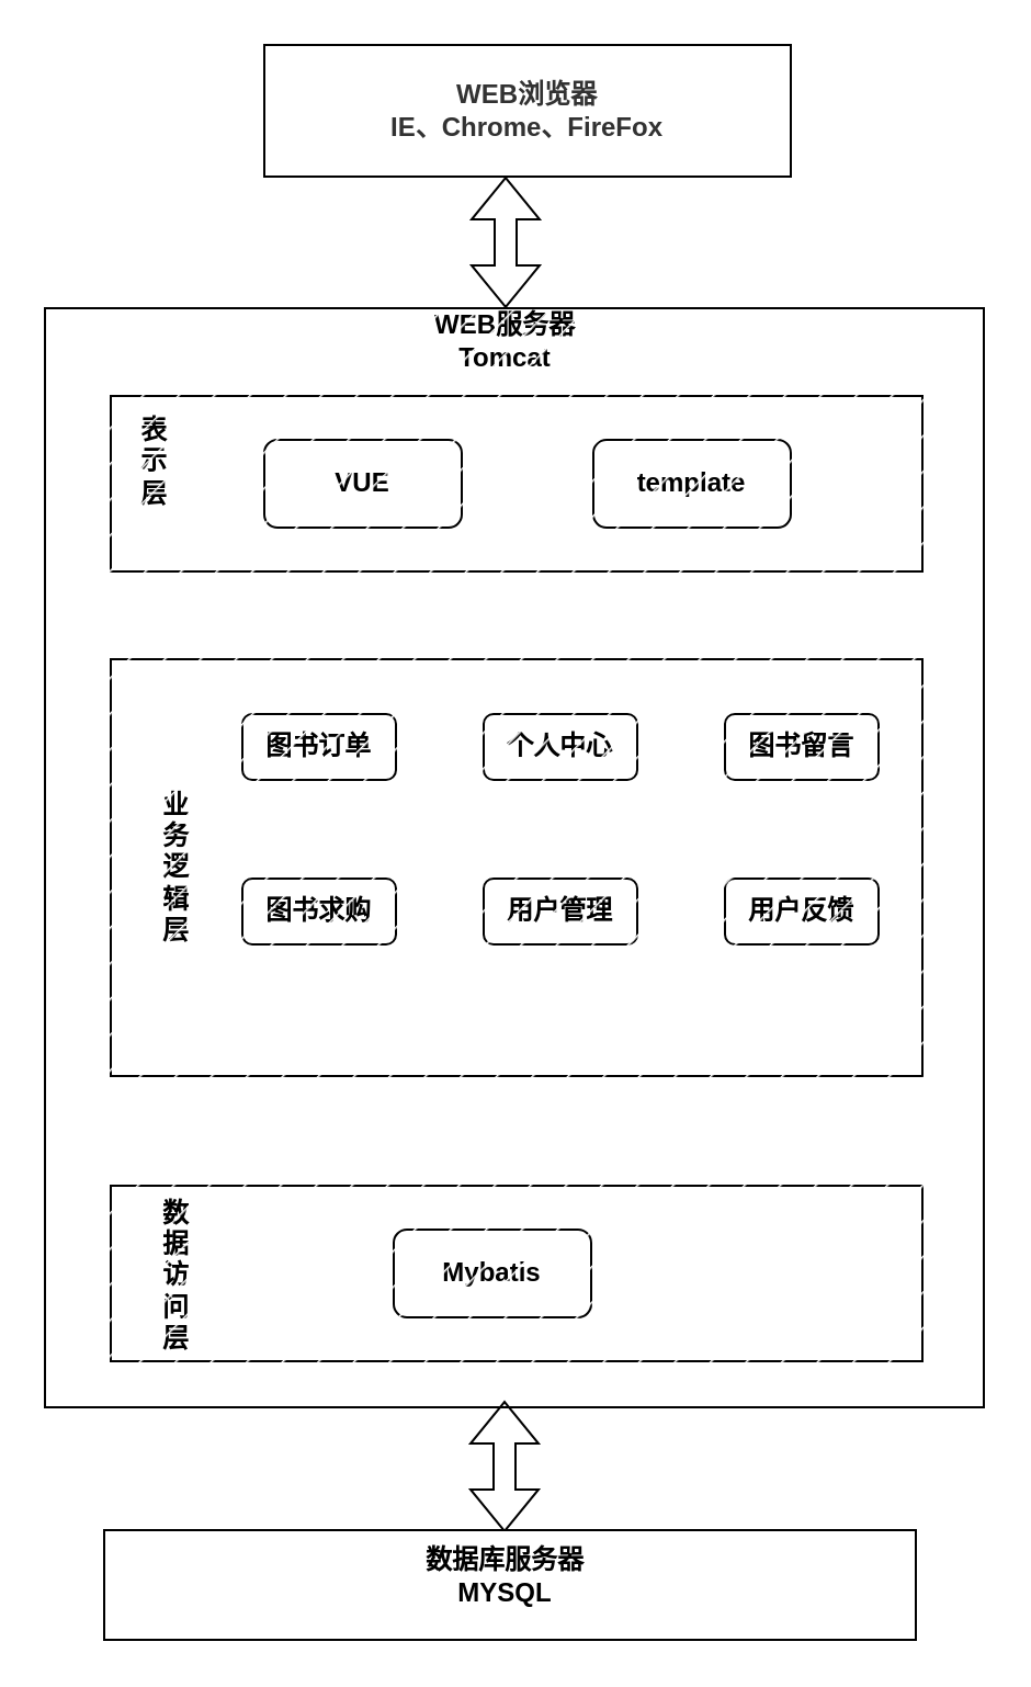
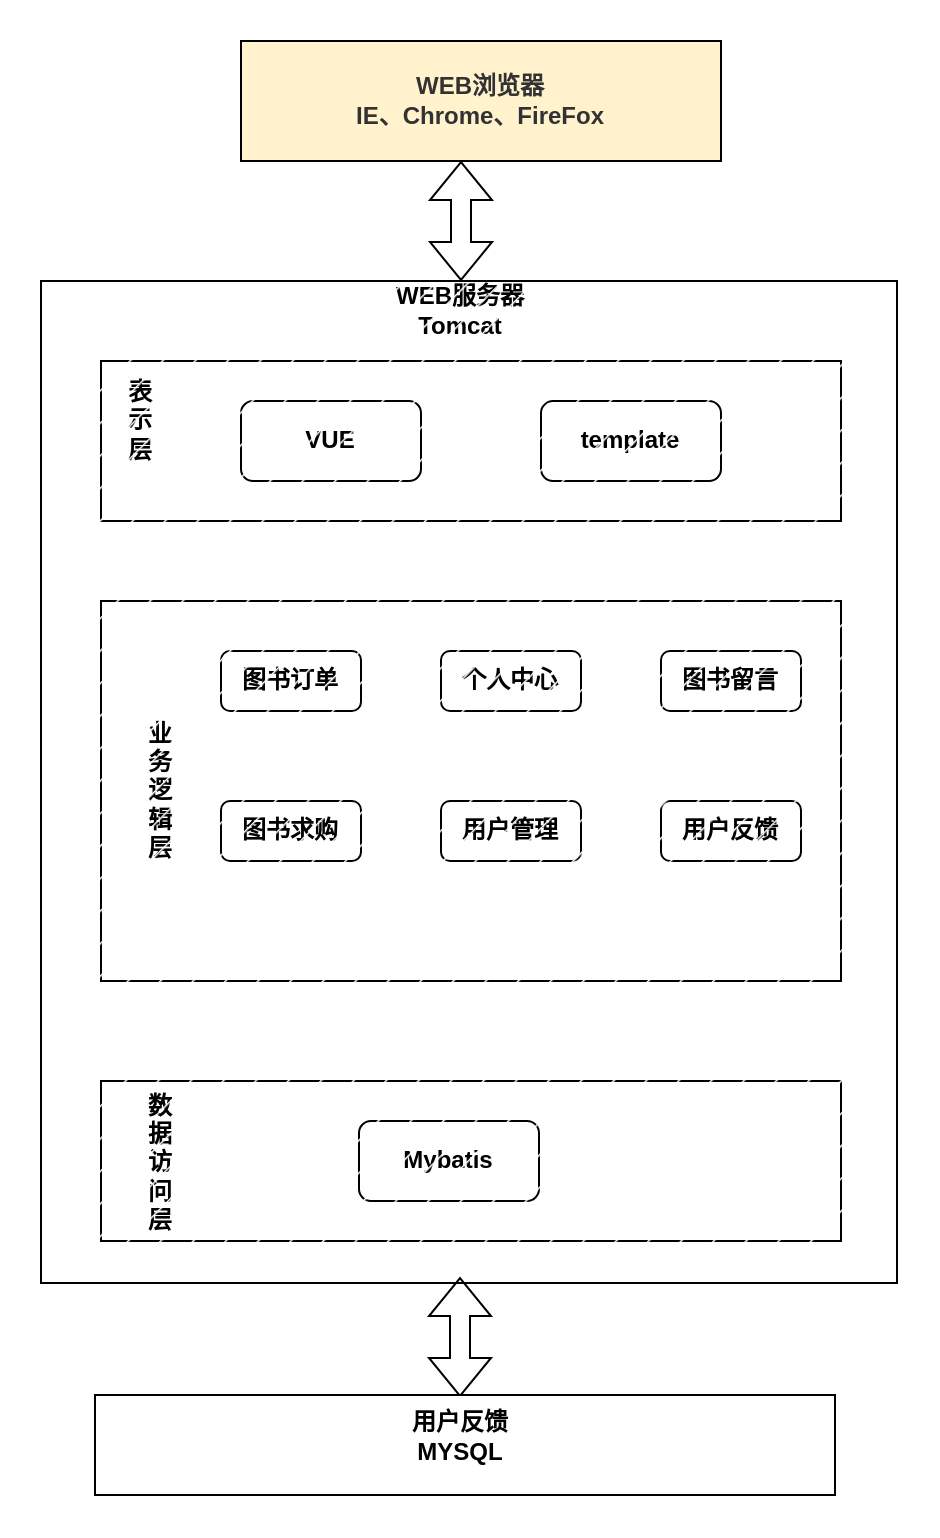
- <mxCell id="2" value="&lt;span style=&quot;color: rgb(50, 50, 50); font-family: &amp;quot;Microsoft YaHei&amp;quot;, 微软雅黑, Arial; font-weight: 700; background-color: rgba(255, 255, 255, 0.01);&quot;&gt;WEB浏览器&lt;/span&gt;&lt;div style=&quot;resize: none; outline: none; color: rgb(50, 50, 50); font-family: &amp;quot;Microsoft YaHei&amp;quot;, 微软雅黑, Arial; font-weight: 700;&quot;&gt;IE、Chrome、FireFox&lt;/div&gt;" style="rounded=0;whiteSpace=wrap;html=1;fontSize=12;spacing=1;" vertex="1" parent="1"><mxGeometry x="120" y="20" width="240" height="60" as="geometry" /></mxCell>
+ <mxCell id="2" value="&lt;span style=&quot;color: rgb(50, 50, 50); font-family: &amp;quot;Microsoft YaHei&amp;quot;, 微软雅黑, Arial; font-weight: 700; background-color: rgba(255, 255, 255, 0.01);&quot;&gt;WEB浏览器&lt;/span&gt;&lt;div style=&quot;resize: none; outline: none; color: rgb(50, 50, 50); font-family: &amp;quot;Microsoft YaHei&amp;quot;, 微软雅黑, Arial; font-weight: 700;&quot;&gt;IE、Chrome、FireFox&lt;/div&gt;" style="rounded=0;whiteSpace=wrap;html=1;fontSize=12;spacing=1;fillColor=#fff2cc;" vertex="1" parent="1"><mxGeometry x="120" y="20" width="240" height="60" as="geometry" /></mxCell>
- <mxCell id="23" value="&lt;b&gt;数据库服务器&lt;br&gt;MYSQL&lt;/b&gt;" style="text;html=1;align=center;verticalAlign=middle;whiteSpace=wrap;rounded=0;fontSize=12;spacing=1;" vertex="1" parent="1"><mxGeometry x="180" y="703" width="100" height="30" as="geometry" /></mxCell>
+ <mxCell id="23" value="&lt;b&gt;用户反馈&lt;br&gt;MYSQL&lt;/b&gt;" style="text;html=1;align=center;verticalAlign=middle;whiteSpace=wrap;rounded=0;fontSize=12;spacing=1;" vertex="1" parent="1"><mxGeometry x="180" y="703" width="100" height="30" as="geometry" /></mxCell>
